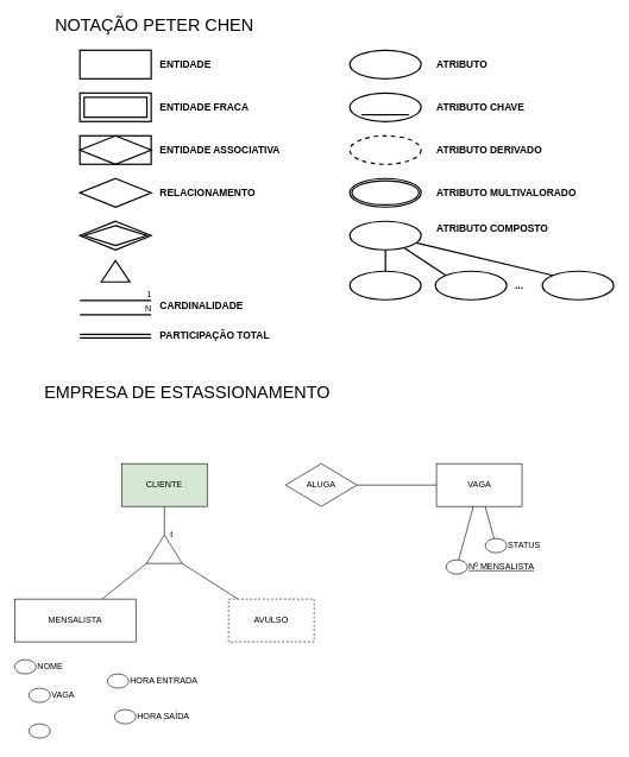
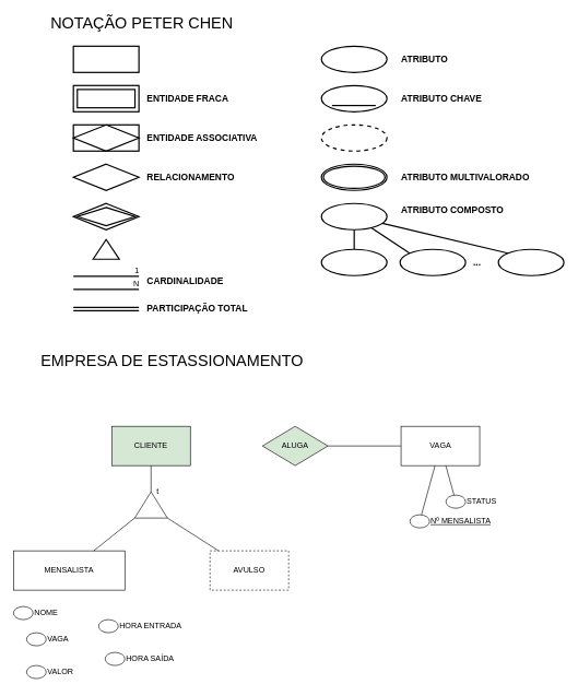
- <mxCell id="4" value="&lt;font style=&quot;font-size: 14px;&quot;&gt;ENTIDADE&lt;/font&gt;" style="text;html=1;strokeColor=none;fillColor=none;align=left;verticalAlign=middle;whiteSpace=wrap;rounded=0;fontSize=14;fontStyle=1" parent="1" vertex="1"><mxGeometry x="221.5" y="80" width="100" height="20" as="geometry" /></mxCell>
- <mxCell id="32" value="&lt;font style=&quot;font-size: 14px&quot;&gt;ATRIBUTO DERIVADO&lt;/font&gt;" style="text;html=1;strokeColor=none;fillColor=none;align=left;verticalAlign=middle;whiteSpace=wrap;rounded=0;fontSize=14;fontStyle=1" parent="1" vertex="1"><mxGeometry x="610" y="200" width="160" height="20" as="geometry" /></mxCell>
- <mxCell id="39" value="ALUGA" style="rhombus;whiteSpace=wrap;html=1;" parent="1" vertex="1"><mxGeometry x="400" y="650" width="100" height="60" as="geometry" /></mxCell>
+ <mxCell id="39" value="ALUGA" style="rhombus;whiteSpace=wrap;html=1;fillColor=#d5e8d4;" parent="1" vertex="1"><mxGeometry x="400" y="650" width="100" height="60" as="geometry" /></mxCell>
+ <mxCell id="70" value="VALOR" style="text;html=1;align=left;verticalAlign=middle;resizable=0;points=[];autosize=1;strokeColor=none;fillColor=none;" vertex="1" parent="68"><mxGeometry x="30" width="60" height="30" as="geometry" /></mxCell>
